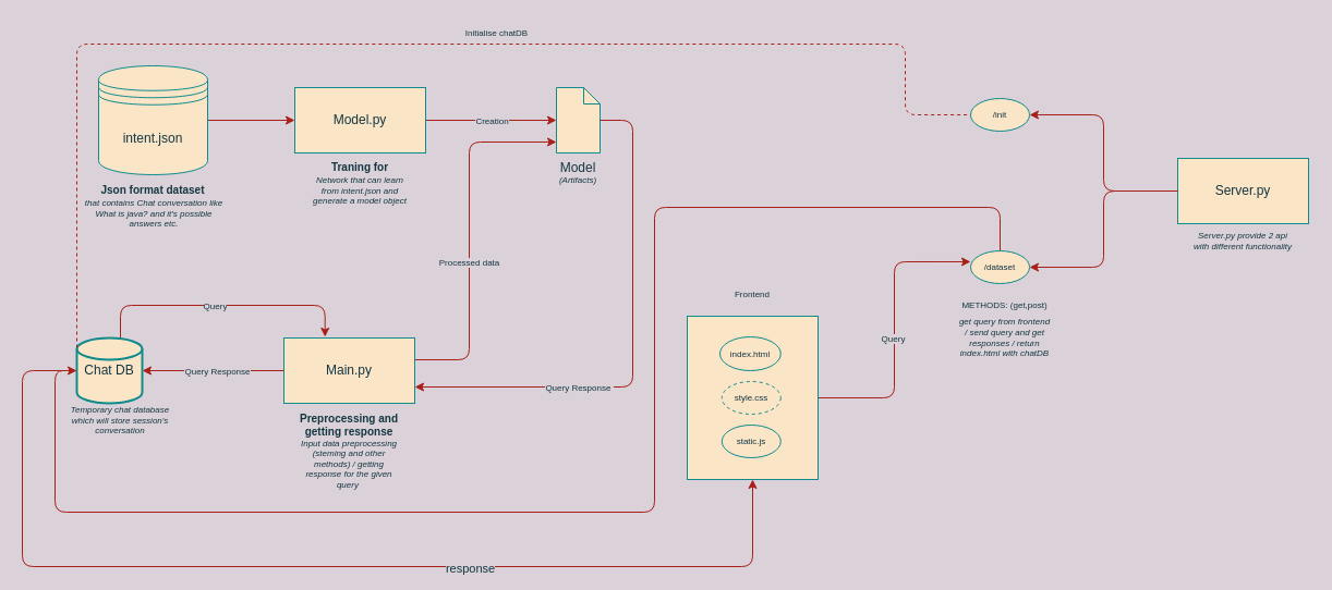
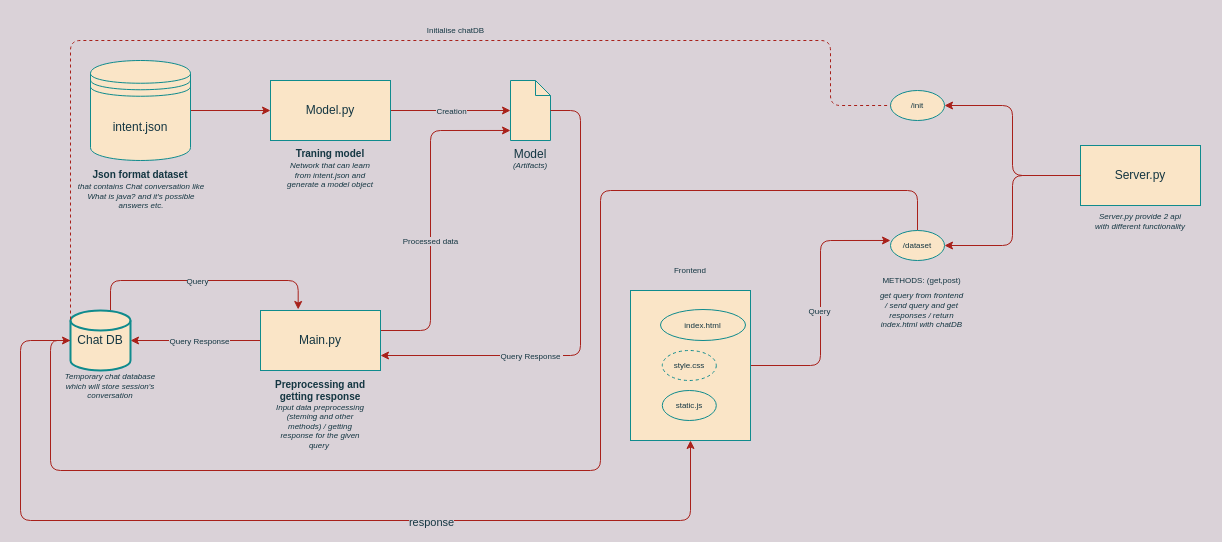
- <mxCell id="9" value="&lt;font style=&quot;font-size: 10px&quot;&gt;Traning for&lt;/font&gt;" style="text;html=1;strokeColor=none;fillColor=none;align=center;verticalAlign=middle;whiteSpace=wrap;rounded=0;fontSize=8;fontStyle=1;fontColor=#143642;" parent="1" vertex="1"><mxGeometry x="280" y="143" width="100" height="20" as="geometry" /></mxCell>
+ <mxCell id="9" value="&lt;font style=&quot;font-size: 10px&quot;&gt;Traning model&lt;/font&gt;" style="text;html=1;strokeColor=none;fillColor=none;align=center;verticalAlign=middle;whiteSpace=wrap;rounded=0;fontSize=8;fontStyle=1;fontColor=#143642;" parent="1" vertex="1"><mxGeometry x="280" y="143" width="100" height="20" as="geometry" /></mxCell>
- <mxCell id="44" value="index.html" style="ellipse;whiteSpace=wrap;html=1;fontSize=8;fillColor=#FAE5C7;strokeColor=#0F8B8D;fontColor=#143642;" parent="42" vertex="1"><mxGeometry x="30" y="19" width="55.8" height="31" as="geometry" /></mxCell>
+ <mxCell id="44" value="index.html" style="ellipse;whiteSpace=wrap;html=1;fontSize=8;fillColor=#FAE5C7;strokeColor=#0F8B8D;fontColor=#143642;" parent="42" vertex="1"><mxGeometry x="30" y="19" width="85" height="31" as="geometry" /></mxCell>
